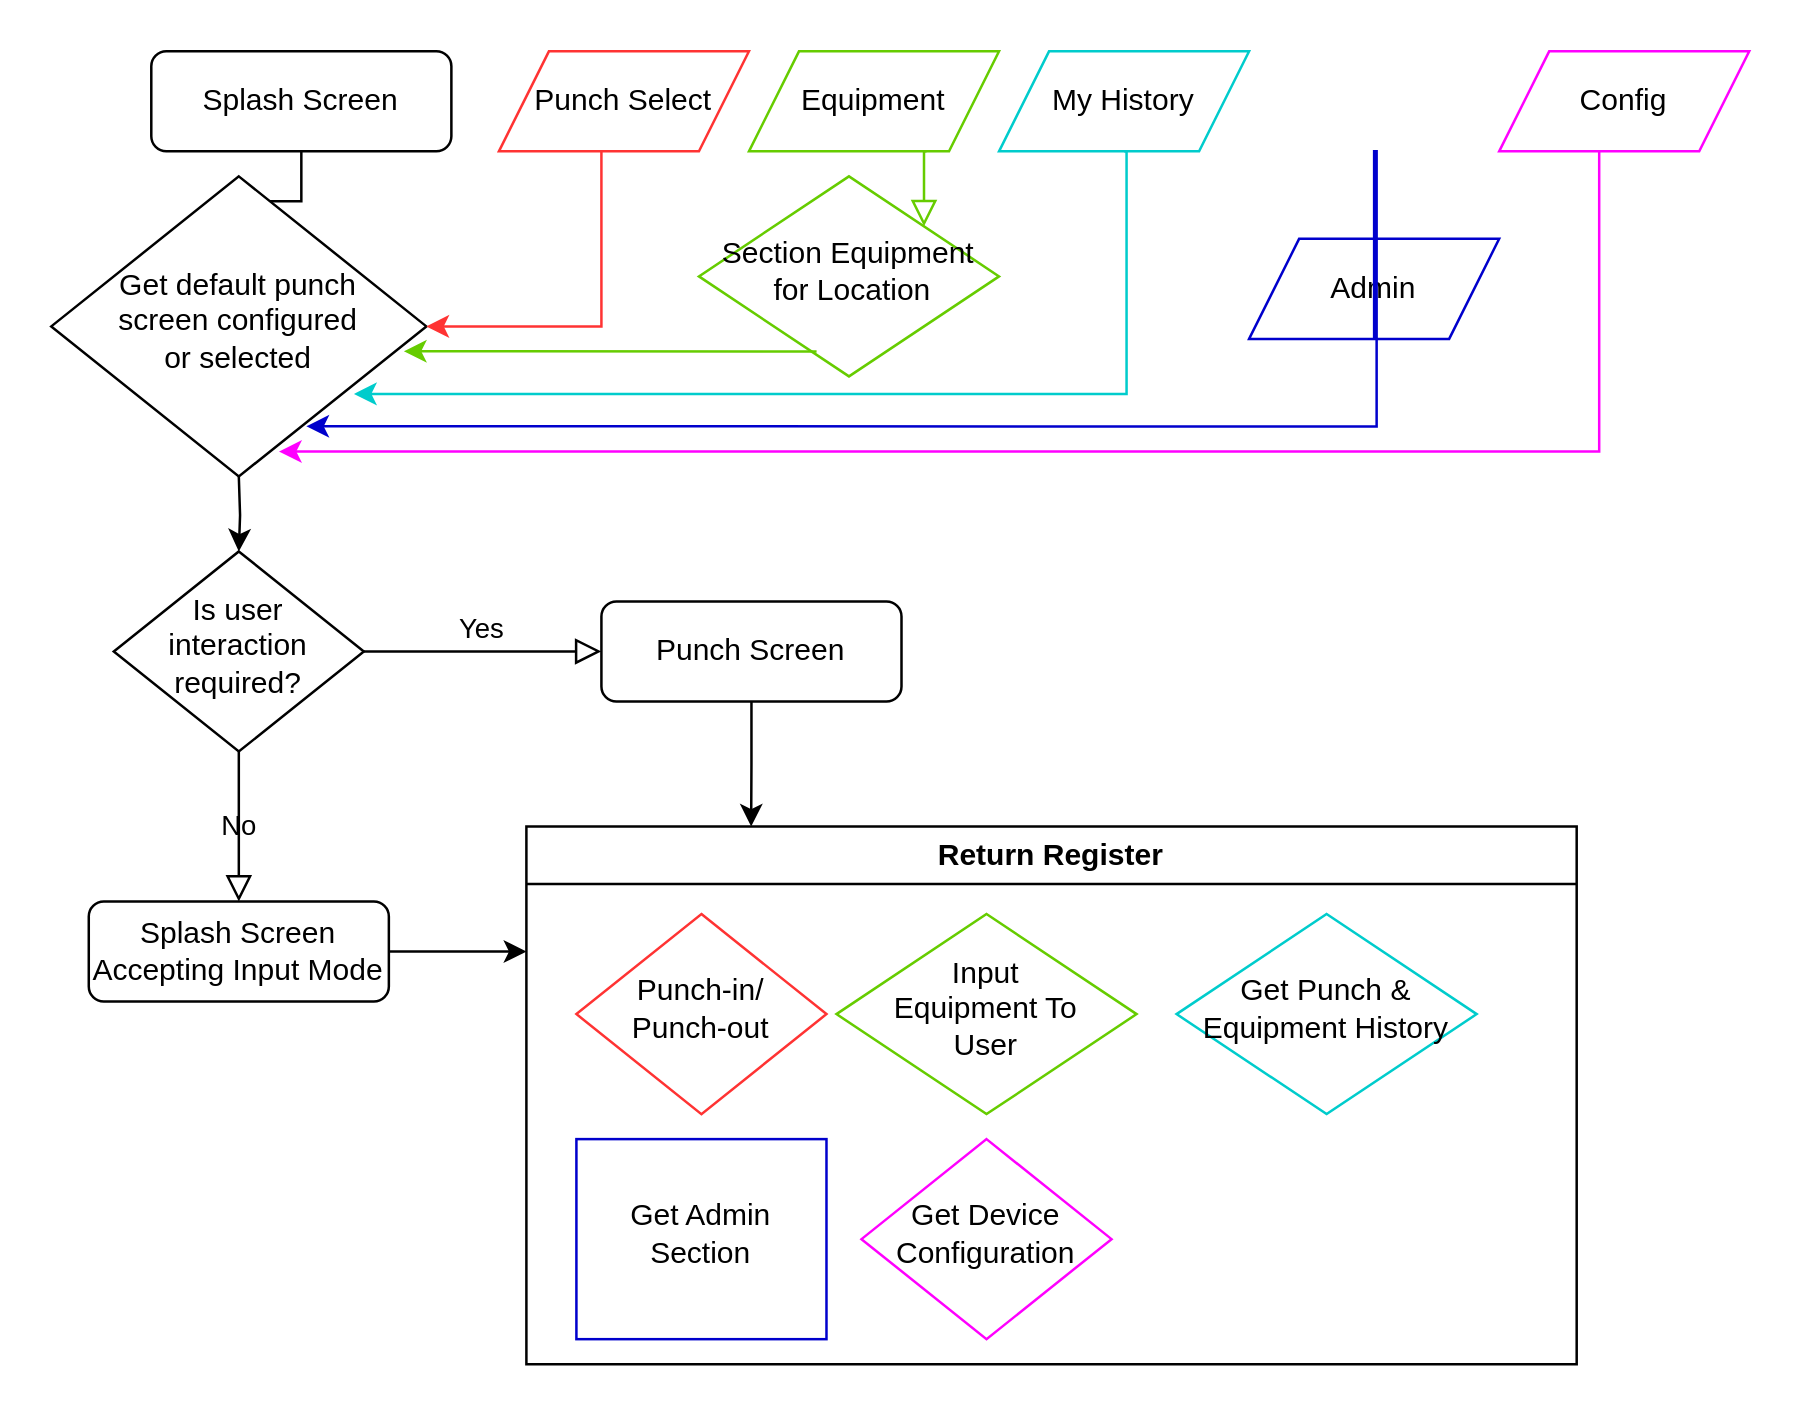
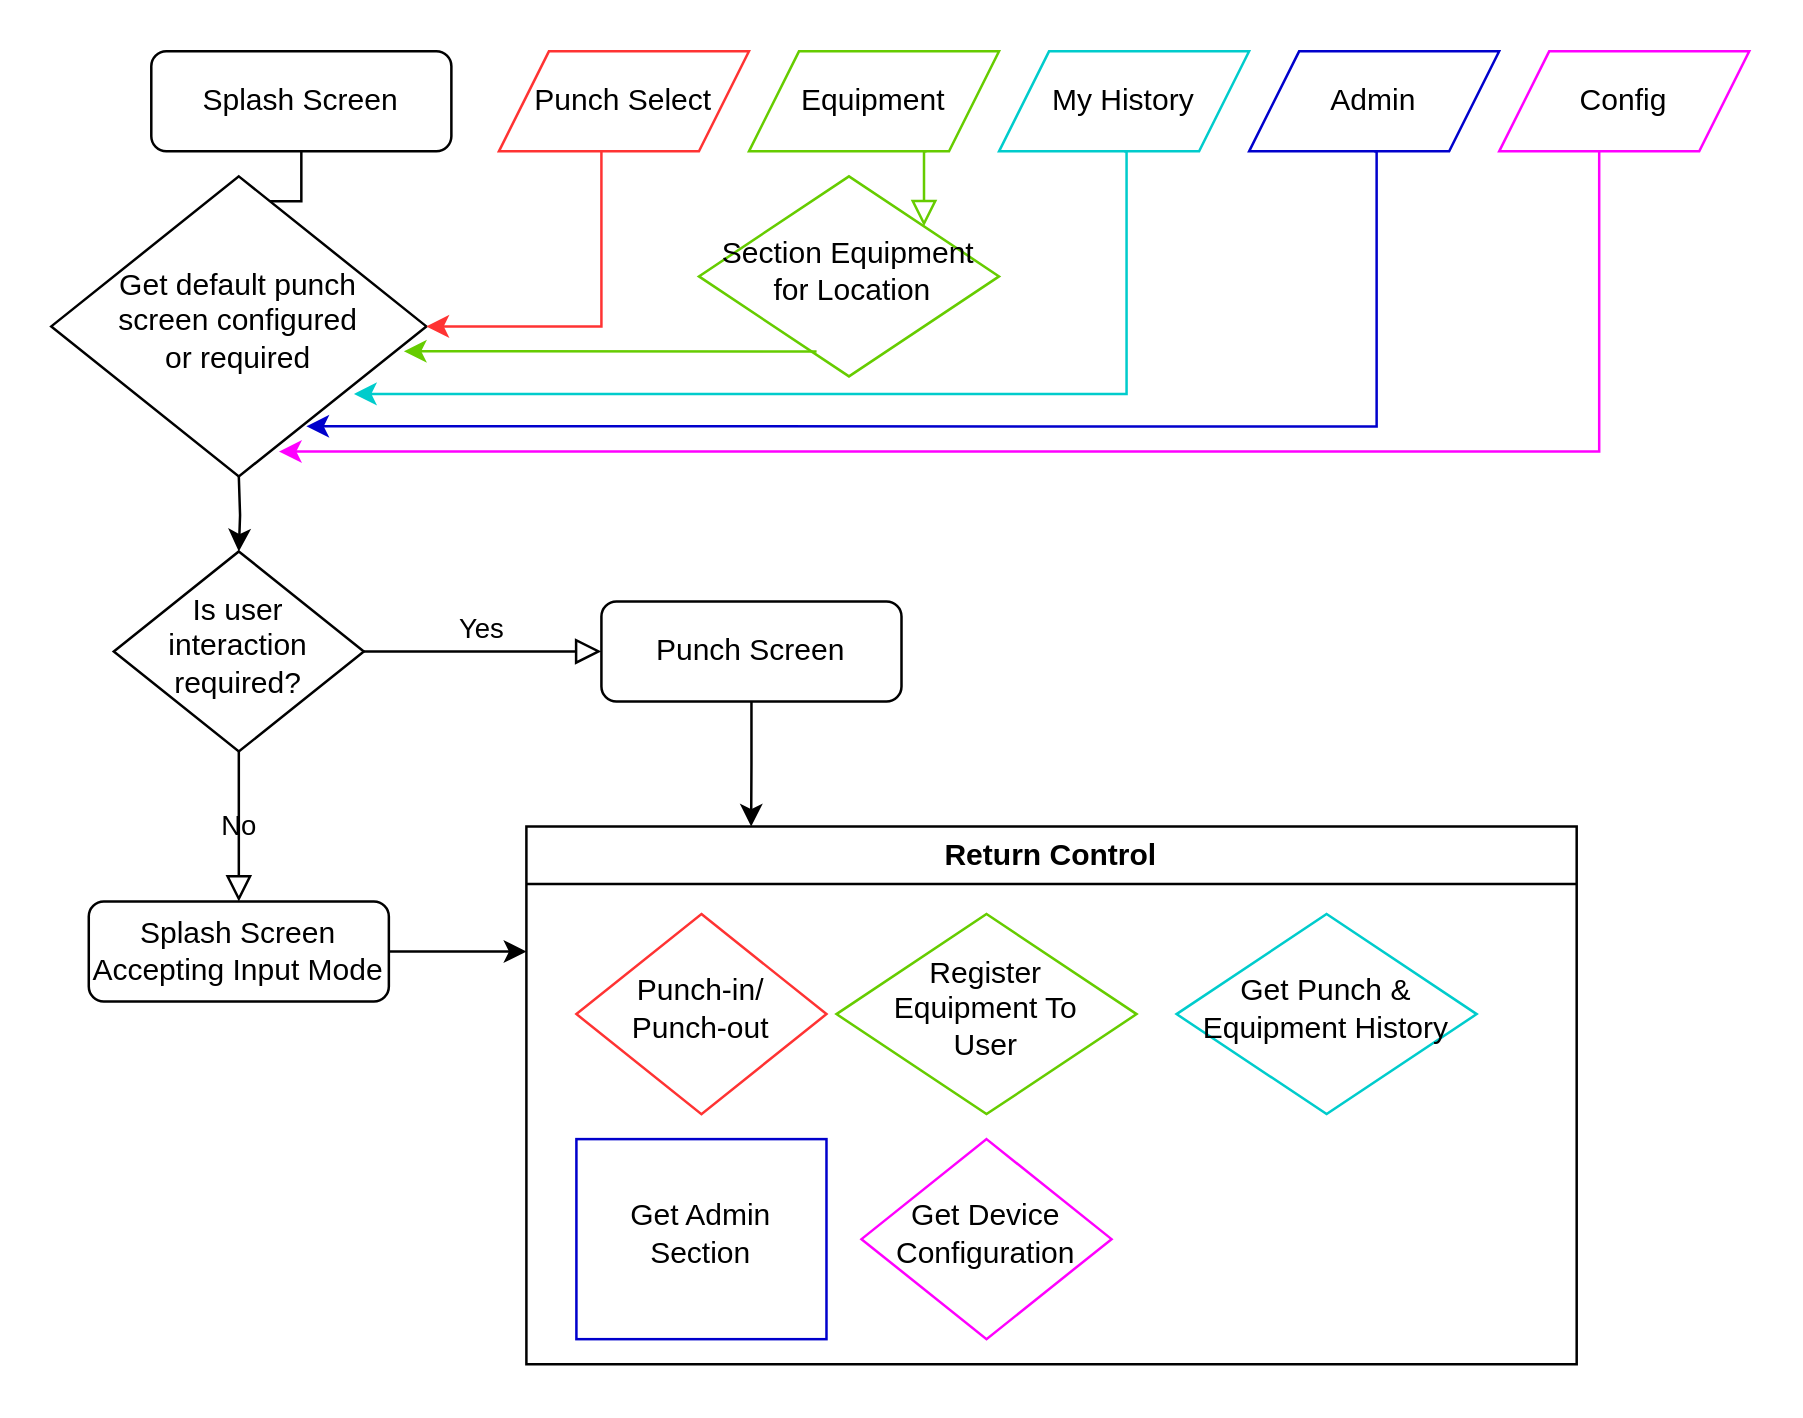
- <mxCell id="12" value="Admin" style="shape=parallelogram;perimeter=parallelogramPerimeter;whiteSpace=wrap;html=1;fixedSize=1;strokeColor=#0000CC;" vertex="1" parent="1"><mxGeometry x="499" y="95" width="100" height="40" as="geometry" /></mxCell>
+ <mxCell id="12" value="Admin" style="shape=parallelogram;perimeter=parallelogramPerimeter;whiteSpace=wrap;html=1;fixedSize=1;strokeColor=#0000CC;" vertex="1" parent="1"><mxGeometry x="499" y="20" width="100" height="40" as="geometry" /></mxCell>
- <mxCell id="4" value="Get default punch &lt;br&gt;screen configured&lt;br&gt;or selected" style="rhombus;whiteSpace=wrap;html=1;shadow=0;fontFamily=Helvetica;fontSize=12;align=center;strokeWidth=1;spacing=6;spacingTop=-4;" parent="1" vertex="1"><mxGeometry x="20" y="70" width="150" height="120" as="geometry" /></mxCell>
+ <mxCell id="4" value="Get default punch &lt;br&gt;screen configured&lt;br&gt;or required" style="rhombus;whiteSpace=wrap;html=1;shadow=0;fontFamily=Helvetica;fontSize=12;align=center;strokeWidth=1;spacing=6;spacingTop=-4;" parent="1" vertex="1"><mxGeometry x="20" y="70" width="150" height="120" as="geometry" /></mxCell>
- <mxCell id="14" value="Return Register" style="swimlane;whiteSpace=wrap;html=1;" vertex="1" parent="1"><mxGeometry x="210" y="330" width="420" height="215" as="geometry" /></mxCell>
+ <mxCell id="14" value="Return Control" style="swimlane;whiteSpace=wrap;html=1;" vertex="1" parent="1"><mxGeometry x="210" y="330" width="420" height="215" as="geometry" /></mxCell>
- <mxCell id="19" value="Input&lt;br&gt;Equipment To&lt;br&gt;User" style="rhombus;whiteSpace=wrap;html=1;shadow=0;fontFamily=Helvetica;fontSize=12;align=center;strokeWidth=1;spacing=6;spacingTop=-4;strokeColor=#66CC00;" vertex="1" parent="14"><mxGeometry x="124" y="35" width="120" height="80" as="geometry" /></mxCell>
+ <mxCell id="19" value="Register&lt;br&gt;Equipment To&lt;br&gt;User" style="rhombus;whiteSpace=wrap;html=1;shadow=0;fontFamily=Helvetica;fontSize=12;align=center;strokeWidth=1;spacing=6;spacingTop=-4;strokeColor=#66CC00;" vertex="1" parent="14"><mxGeometry x="124" y="35" width="120" height="80" as="geometry" /></mxCell>
